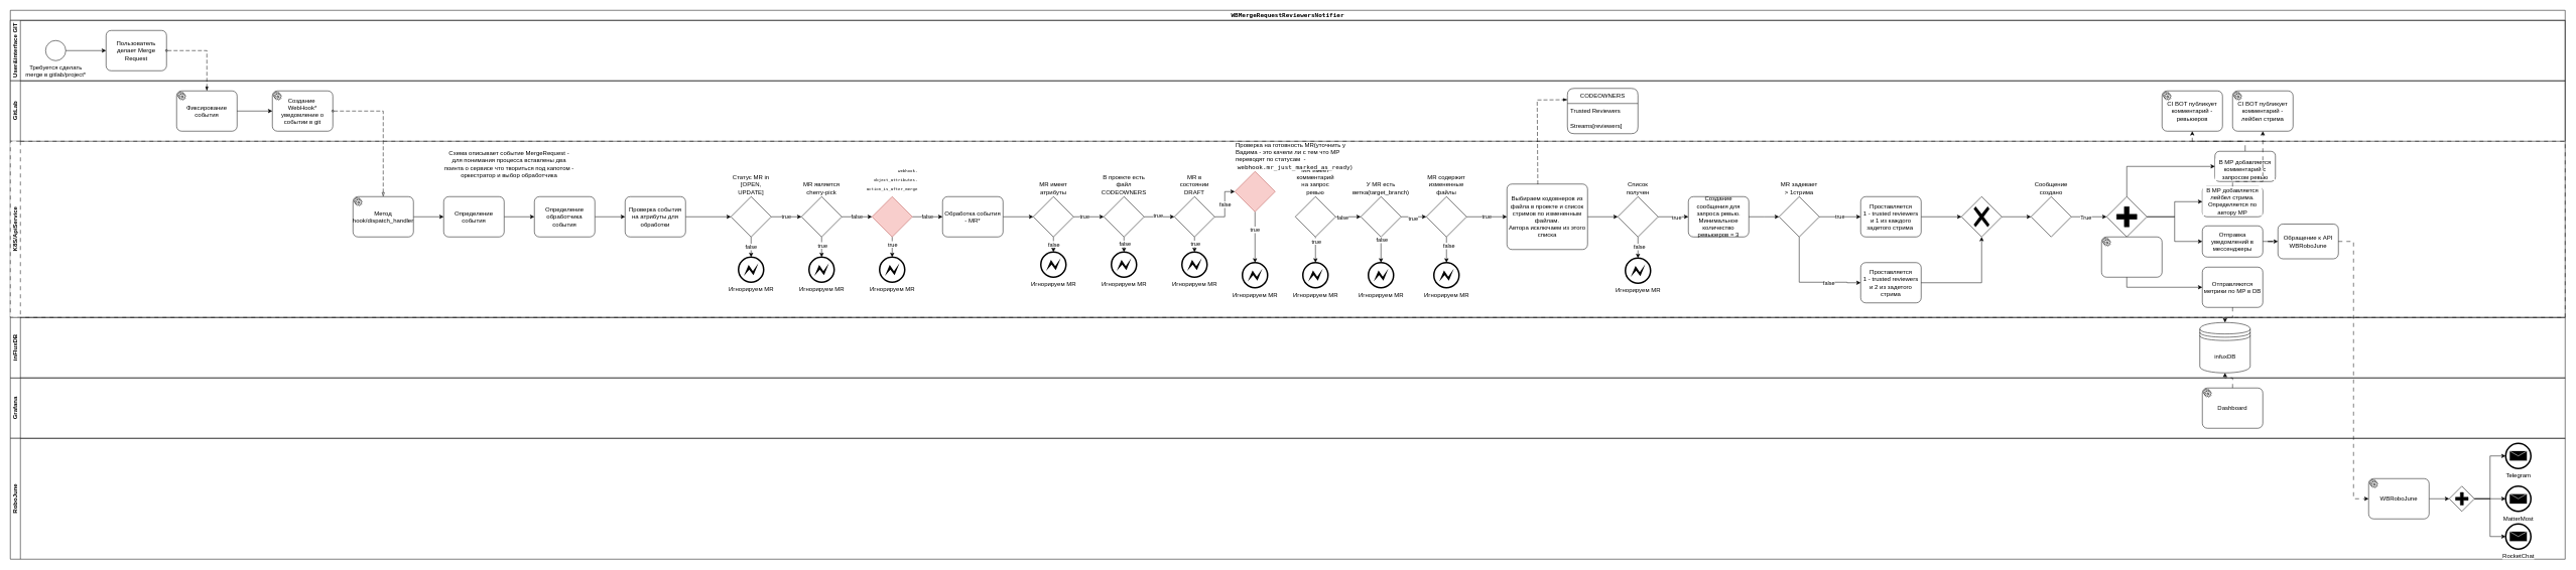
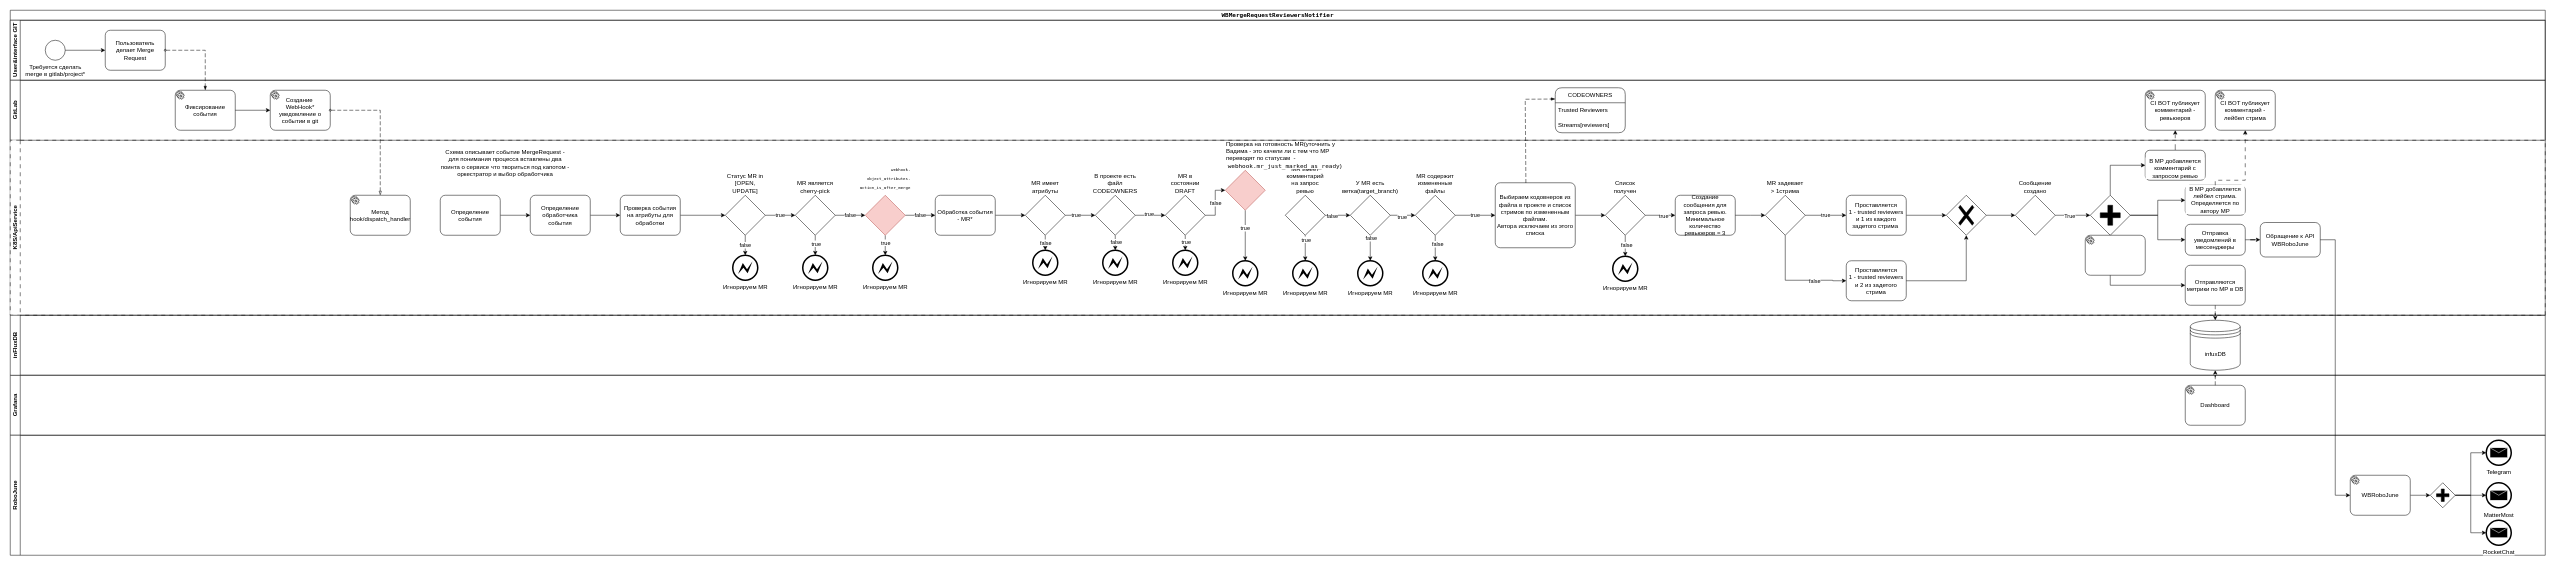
- <mxCell id="108" value="В МР добавляется комментарий с запросом ревью" style="rounded=1;whiteSpace=wrap;html=1;verticalAlign=bottom;labelBackgroundColor=#ffffff;" vertex="1" parent="20"><mxGeometry x="4375" y="20" width="120" height="60" as="geometry" /></mxCell>
+ <mxCell id="108" value="В МР добавляется комментарий с запросом ревью" style="rounded=1;whiteSpace=wrap;html=1;verticalAlign=bottom;labelBackgroundColor=#ffffff;" vertex="1" parent="20"><mxGeometry x="4270" y="20" width="120" height="60" as="geometry" /></mxCell>
- <mxCell id="21" value="" style="edgeStyle=orthogonalEdgeStyle;rounded=0;orthogonalLoop=1;jettySize=auto;html=1;entryX=0;entryY=0.5;entryDx=0;entryDy=0;entryPerimeter=0;movable=1;resizable=1;rotatable=1;deletable=1;editable=1;locked=0;connectable=1;" edge="1" parent="20" source="22" target="24"><mxGeometry relative="1" as="geometry"><mxPoint x="880" y="150" as="targetPoint" /></mxGeometry></mxCell>
- <mxCell id="123" value="infuxDB" style="shape=datastore;html=1;labelPosition=center;verticalLabelPosition=middle;align=center;verticalAlign=middle;" vertex="1" parent="122"><mxGeometry x="4345" y="10" width="100" height="100" as="geometry" /></mxCell>
+ <mxCell id="123" value="infuxDB" style="shape=datastore;html=1;labelPosition=center;verticalLabelPosition=middle;align=center;verticalAlign=middle;" vertex="1" parent="122"><mxGeometry x="4360" y="10" width="100" height="100" as="geometry" /></mxCell>
- <mxCell id="137" style="edgeStyle=orthogonalEdgeStyle;rounded=0;orthogonalLoop=1;jettySize=auto;html=1;entryX=0;entryY=0.5;entryDx=0;entryDy=0;entryPerimeter=0;dashed=1;dashPattern=8 8;" edge="1" parent="1" source="117" target="129"><mxGeometry relative="1" as="geometry" /></mxCell>
+ <mxCell id="137" style="edgeStyle=orthogonalEdgeStyle;rounded=0;orthogonalLoop=1;jettySize=auto;html=1;entryX=0;entryY=0.5;entryDx=0;entryDy=0;entryPerimeter=0;dashed=0;dashPattern=8 8;" edge="1" parent="1" source="117" target="129"><mxGeometry relative="1" as="geometry" /></mxCell>
